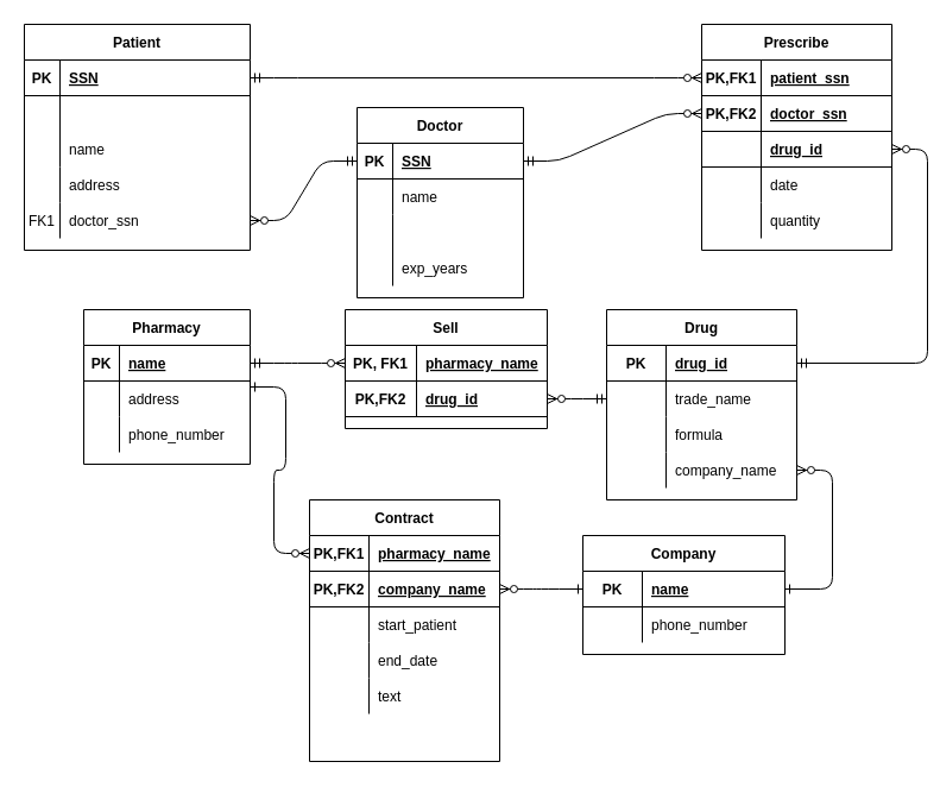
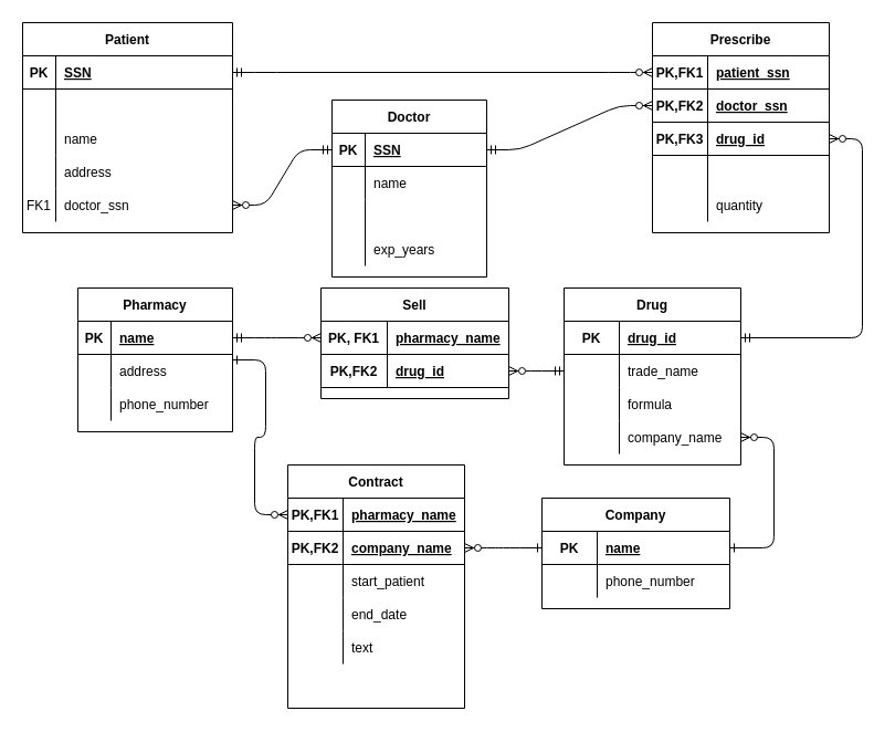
+ <mxCell id="77" value="PK,FK3" style="shape=partialRectangle;overflow=hidden;connectable=0;fillColor=none;top=0;left=0;bottom=0;right=0;fontStyle=1;" parent="76" vertex="1"><mxGeometry width="50" height="30" as="geometry" /></mxCell>
- <mxCell id="81" value="date" style="shape=partialRectangle;overflow=hidden;connectable=0;fillColor=none;top=0;left=0;bottom=0;right=0;align=left;spacingLeft=6;" parent="79" vertex="1"><mxGeometry x="50" width="110" height="30" as="geometry" /></mxCell>
